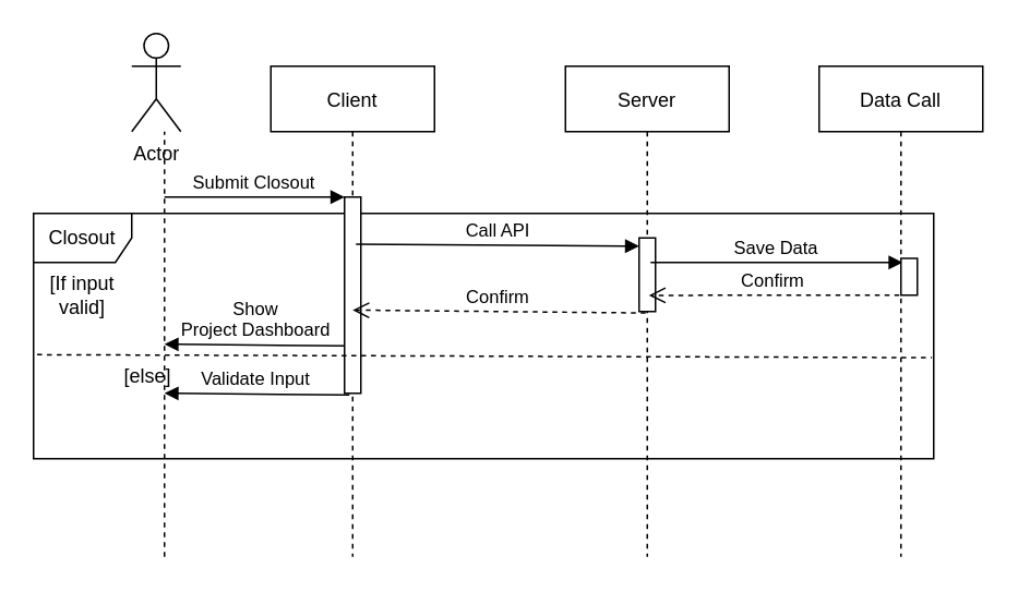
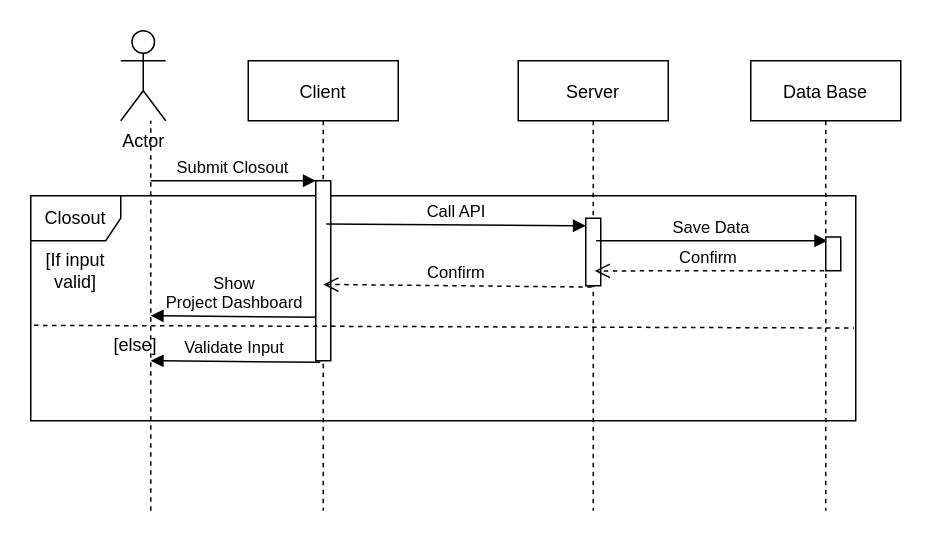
- <mxCell id="10" value="Data Call" style="shape=umlLifeline;perimeter=lifelinePerimeter;container=1;collapsible=0;recursiveResize=0;rounded=0;shadow=0;strokeWidth=1;" vertex="1" parent="1"><mxGeometry x="500" y="40" width="100" height="300" as="geometry" /></mxCell>
+ <mxCell id="10" value="Data Base" style="shape=umlLifeline;perimeter=lifelinePerimeter;container=1;collapsible=0;recursiveResize=0;rounded=0;shadow=0;strokeWidth=1;" vertex="1" parent="1"><mxGeometry x="500" y="40" width="100" height="300" as="geometry" /></mxCell>
